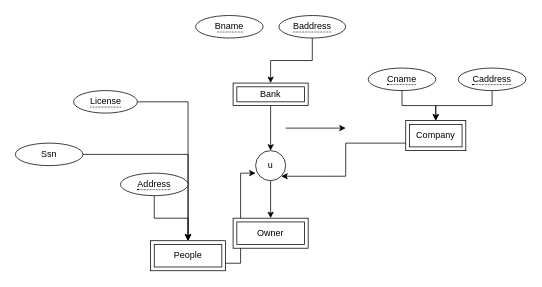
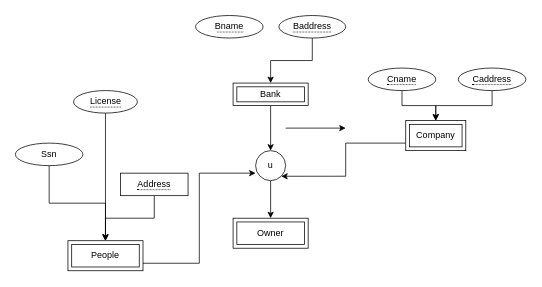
- <mxCell id="16" value="&lt;span style=&quot;border-bottom: 1px dotted&quot;&gt;Address&lt;/span&gt;" style="ellipse;whiteSpace=wrap;html=1;align=center;" vertex="1" parent="1"><mxGeometry x="160" y="230" width="90" height="30" as="geometry" /></mxCell>
+ <mxCell id="16" value="&lt;span style=&quot;border-bottom: 1px dotted&quot;&gt;Address&lt;/span&gt;" style="whiteSpace=wrap;html=1;align=center;rounded=0;" vertex="1" parent="1"><mxGeometry x="160" y="230" width="90" height="30" as="geometry" /></mxCell>
- <mxCell id="3" value="People" style="shape=ext;margin=3;double=1;whiteSpace=wrap;html=1;align=center;" vertex="1" parent="1"><mxGeometry x="200" y="320" width="100" height="40" as="geometry" /></mxCell>
+ <mxCell id="3" value="People" style="shape=ext;margin=3;double=1;whiteSpace=wrap;html=1;align=center;" vertex="1" parent="1"><mxGeometry x="90" y="320" width="100" height="40" as="geometry" /></mxCell>
